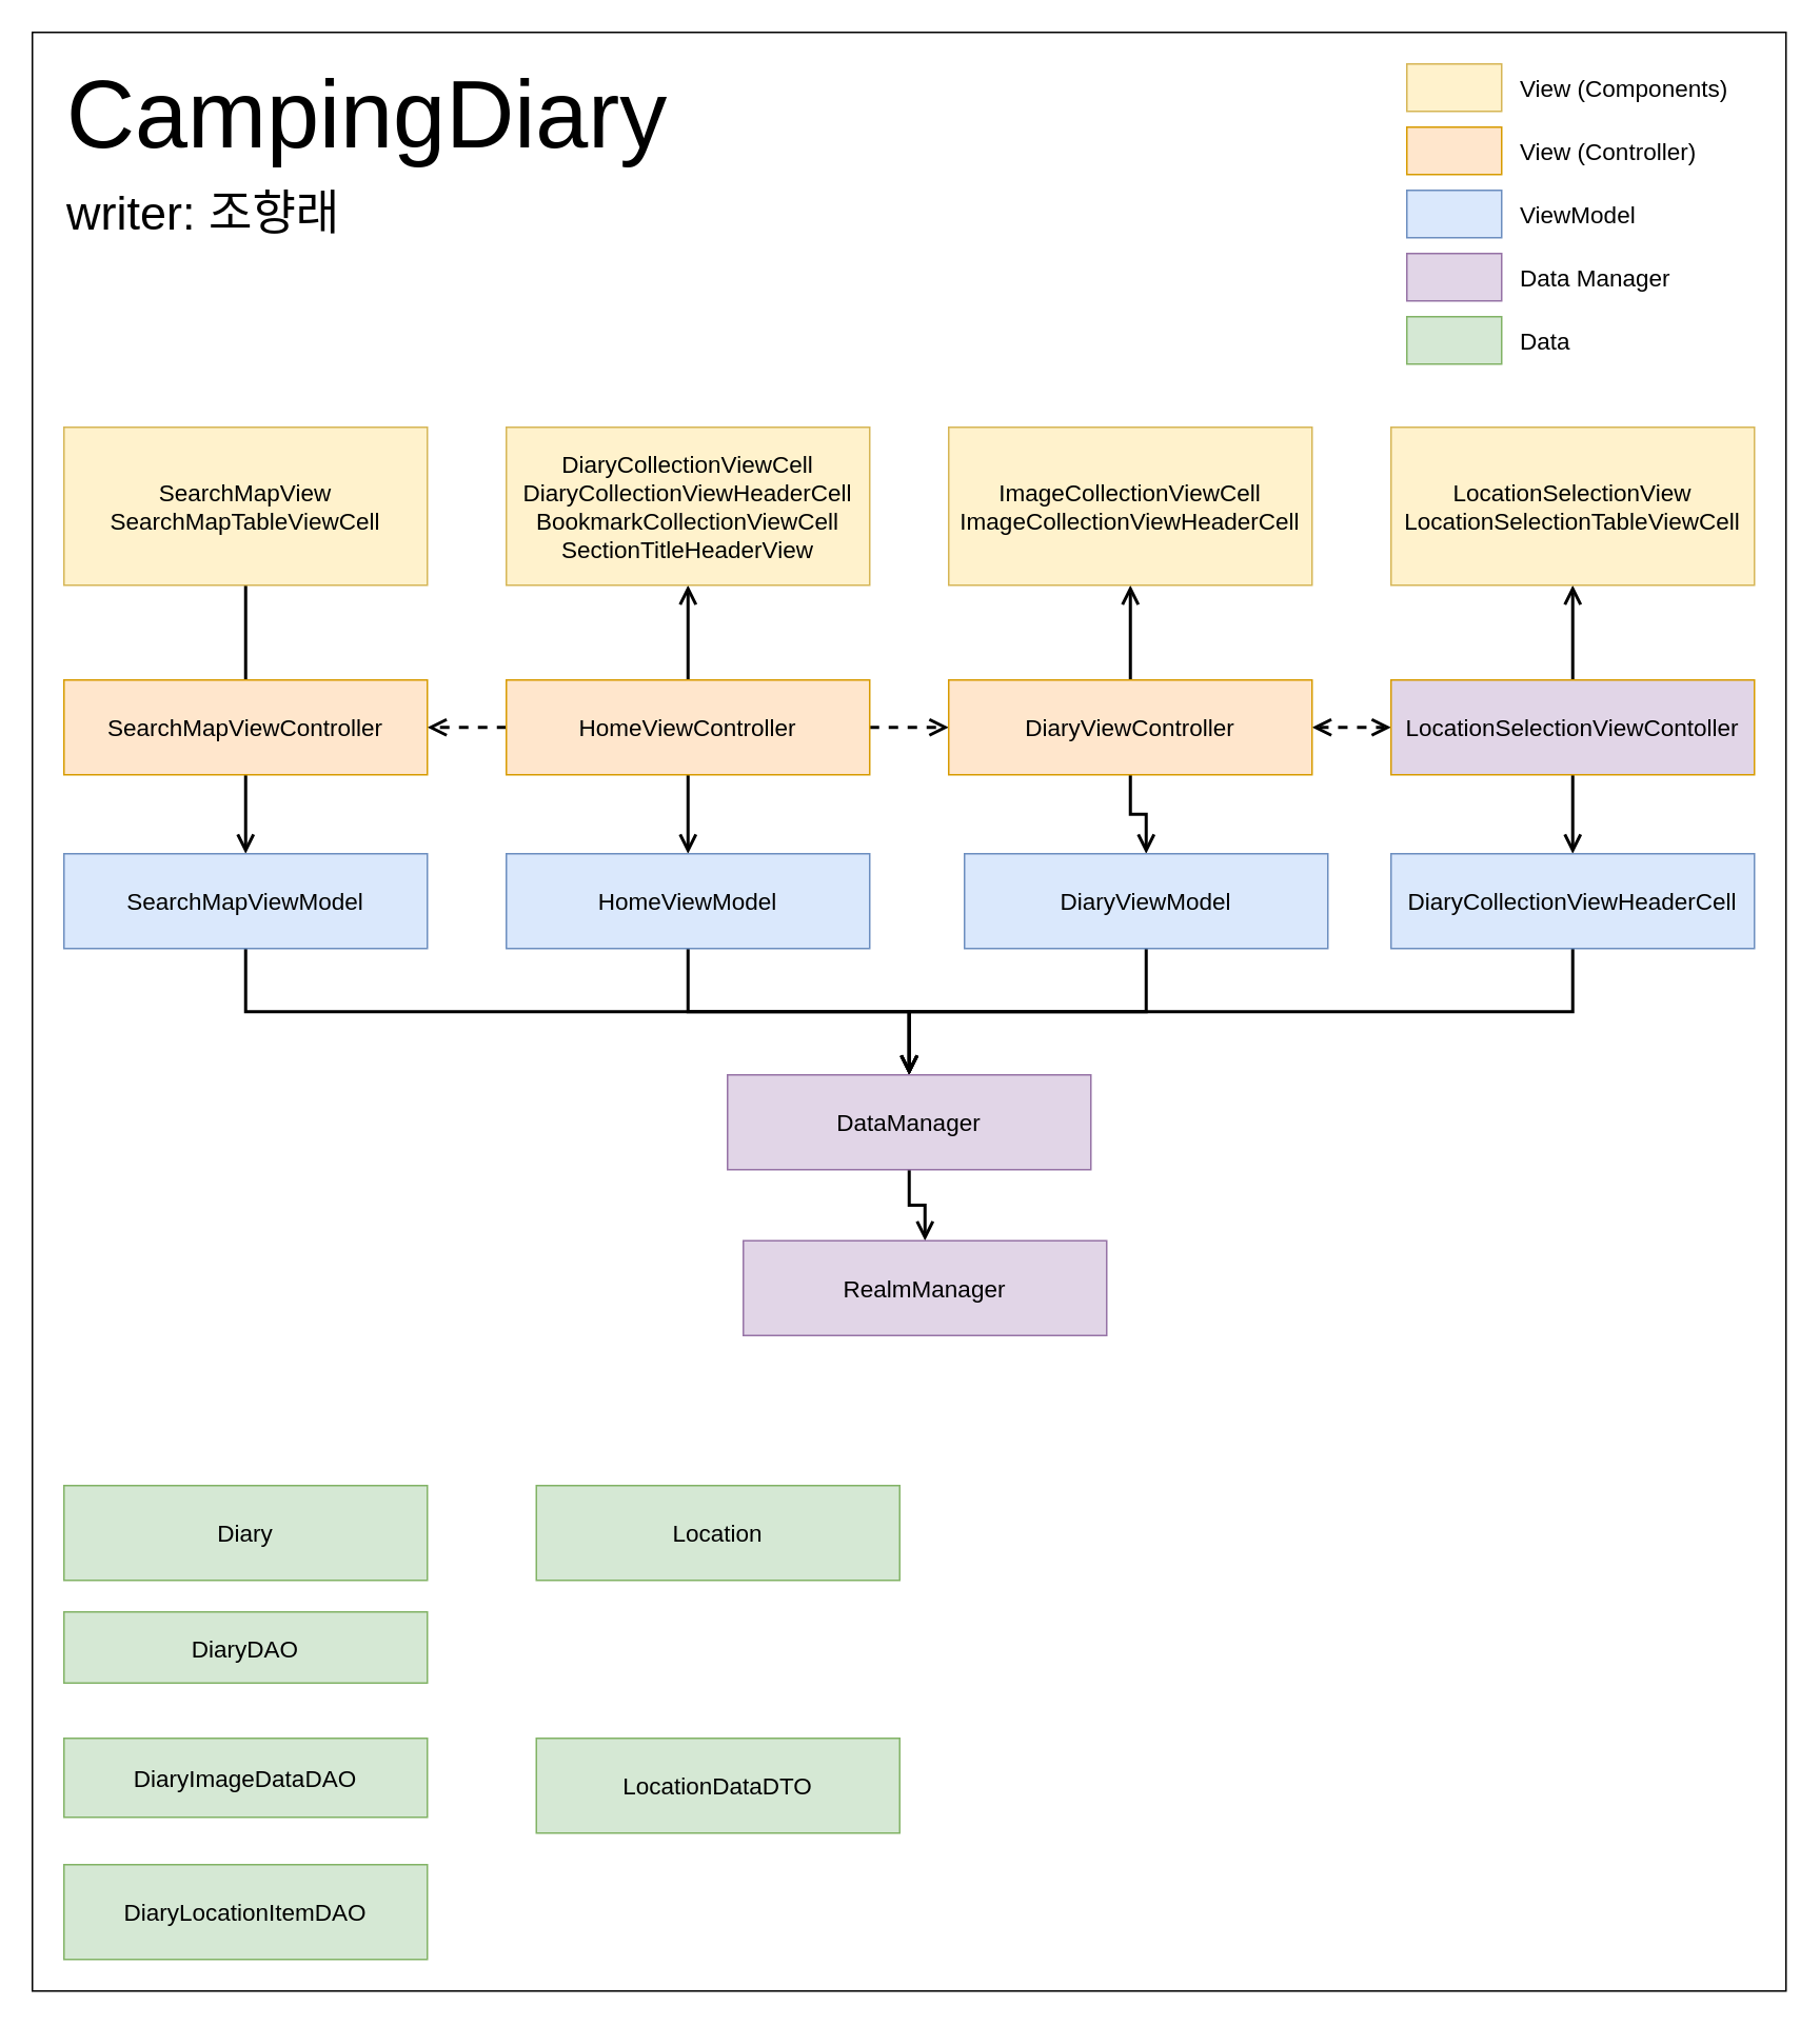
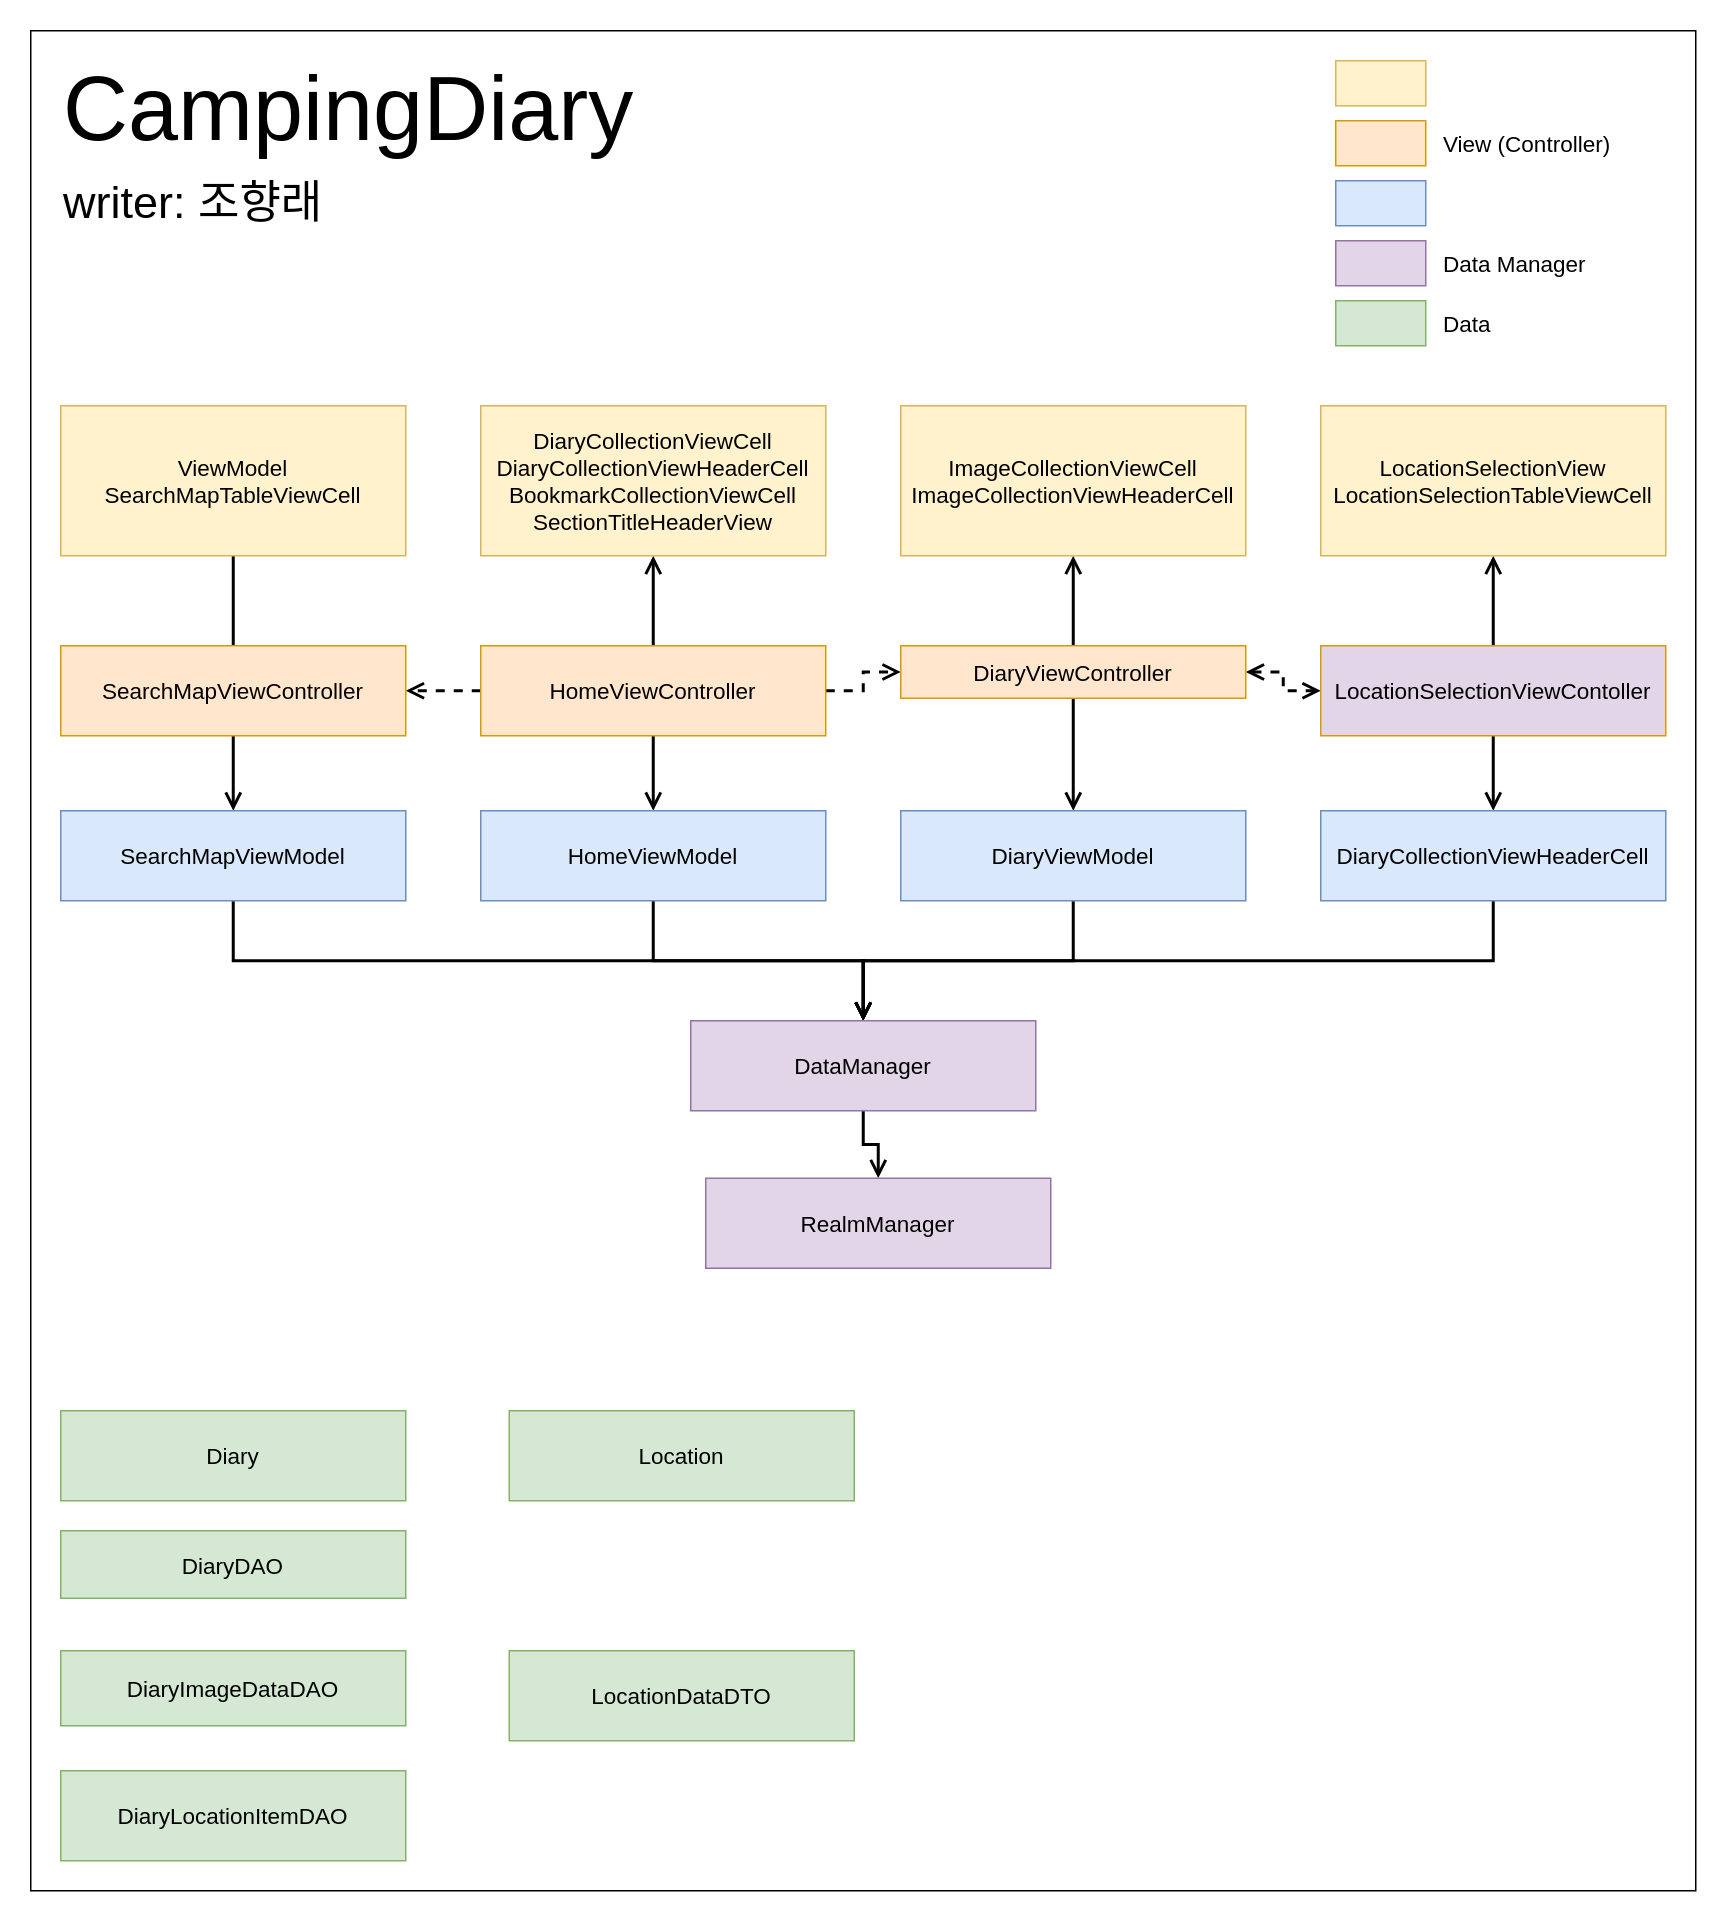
- <mxCell id="42" value="View (Components)" style="rounded=0;whiteSpace=wrap;html=1;fillColor=none;strokeColor=none;fontSize=15;align=left;" parent="1" vertex="1"><mxGeometry x="960" y="40" width="150" height="30" as="geometry" /></mxCell>
- <mxCell id="44" value="ViewModel" style="rounded=0;whiteSpace=wrap;html=1;fillColor=none;strokeColor=none;fontSize=15;align=left;" parent="1" vertex="1"><mxGeometry x="960" y="120" width="150" height="30" as="geometry" /></mxCell>
- <mxCell id="27" value="SearchMapView&lt;br&gt;SearchMapTableViewCell" style="rounded=0;whiteSpace=wrap;html=1;fillColor=#fff2cc;strokeColor=#d6b656;fontSize=15;" parent="1" vertex="1"><mxGeometry y="270" width="230" height="100" as="geometry" x="40" /></mxCell>
+ <mxCell id="27" value="ViewModel&lt;br&gt;SearchMapTableViewCell" style="rounded=0;whiteSpace=wrap;html=1;fillColor=#fff2cc;strokeColor=#d6b656;fontSize=15;" parent="1" vertex="1"><mxGeometry y="270" width="230" height="100" as="geometry" x="40" /></mxCell>
- <mxCell id="14" value="DiaryViewController" style="rounded=0;whiteSpace=wrap;html=1;fillColor=#ffe6cc;strokeColor=#d79b00;fontSize=15;" parent="1" vertex="1"><mxGeometry x="600" y="430" width="230" height="60" as="geometry" /></mxCell>
+ <mxCell id="14" value="DiaryViewController" style="rounded=0;whiteSpace=wrap;html=1;fillColor=#ffe6cc;strokeColor=#d79b00;fontSize=15;" parent="1" vertex="1"><mxGeometry x="600" y="430" width="230" height="35" as="geometry" /></mxCell>
- <mxCell id="23" value="DiaryViewModel" style="rounded=0;whiteSpace=wrap;html=1;fillColor=#dae8fc;strokeColor=#6c8ebf;fontSize=15;" parent="1" vertex="1"><mxGeometry x="610" y="540" width="230" height="60" as="geometry" /></mxCell>
+ <mxCell id="23" value="DiaryViewModel" style="rounded=0;whiteSpace=wrap;html=1;fillColor=#dae8fc;strokeColor=#6c8ebf;fontSize=15;" parent="1" vertex="1"><mxGeometry x="600" y="540" width="230" height="60" as="geometry" /></mxCell>
